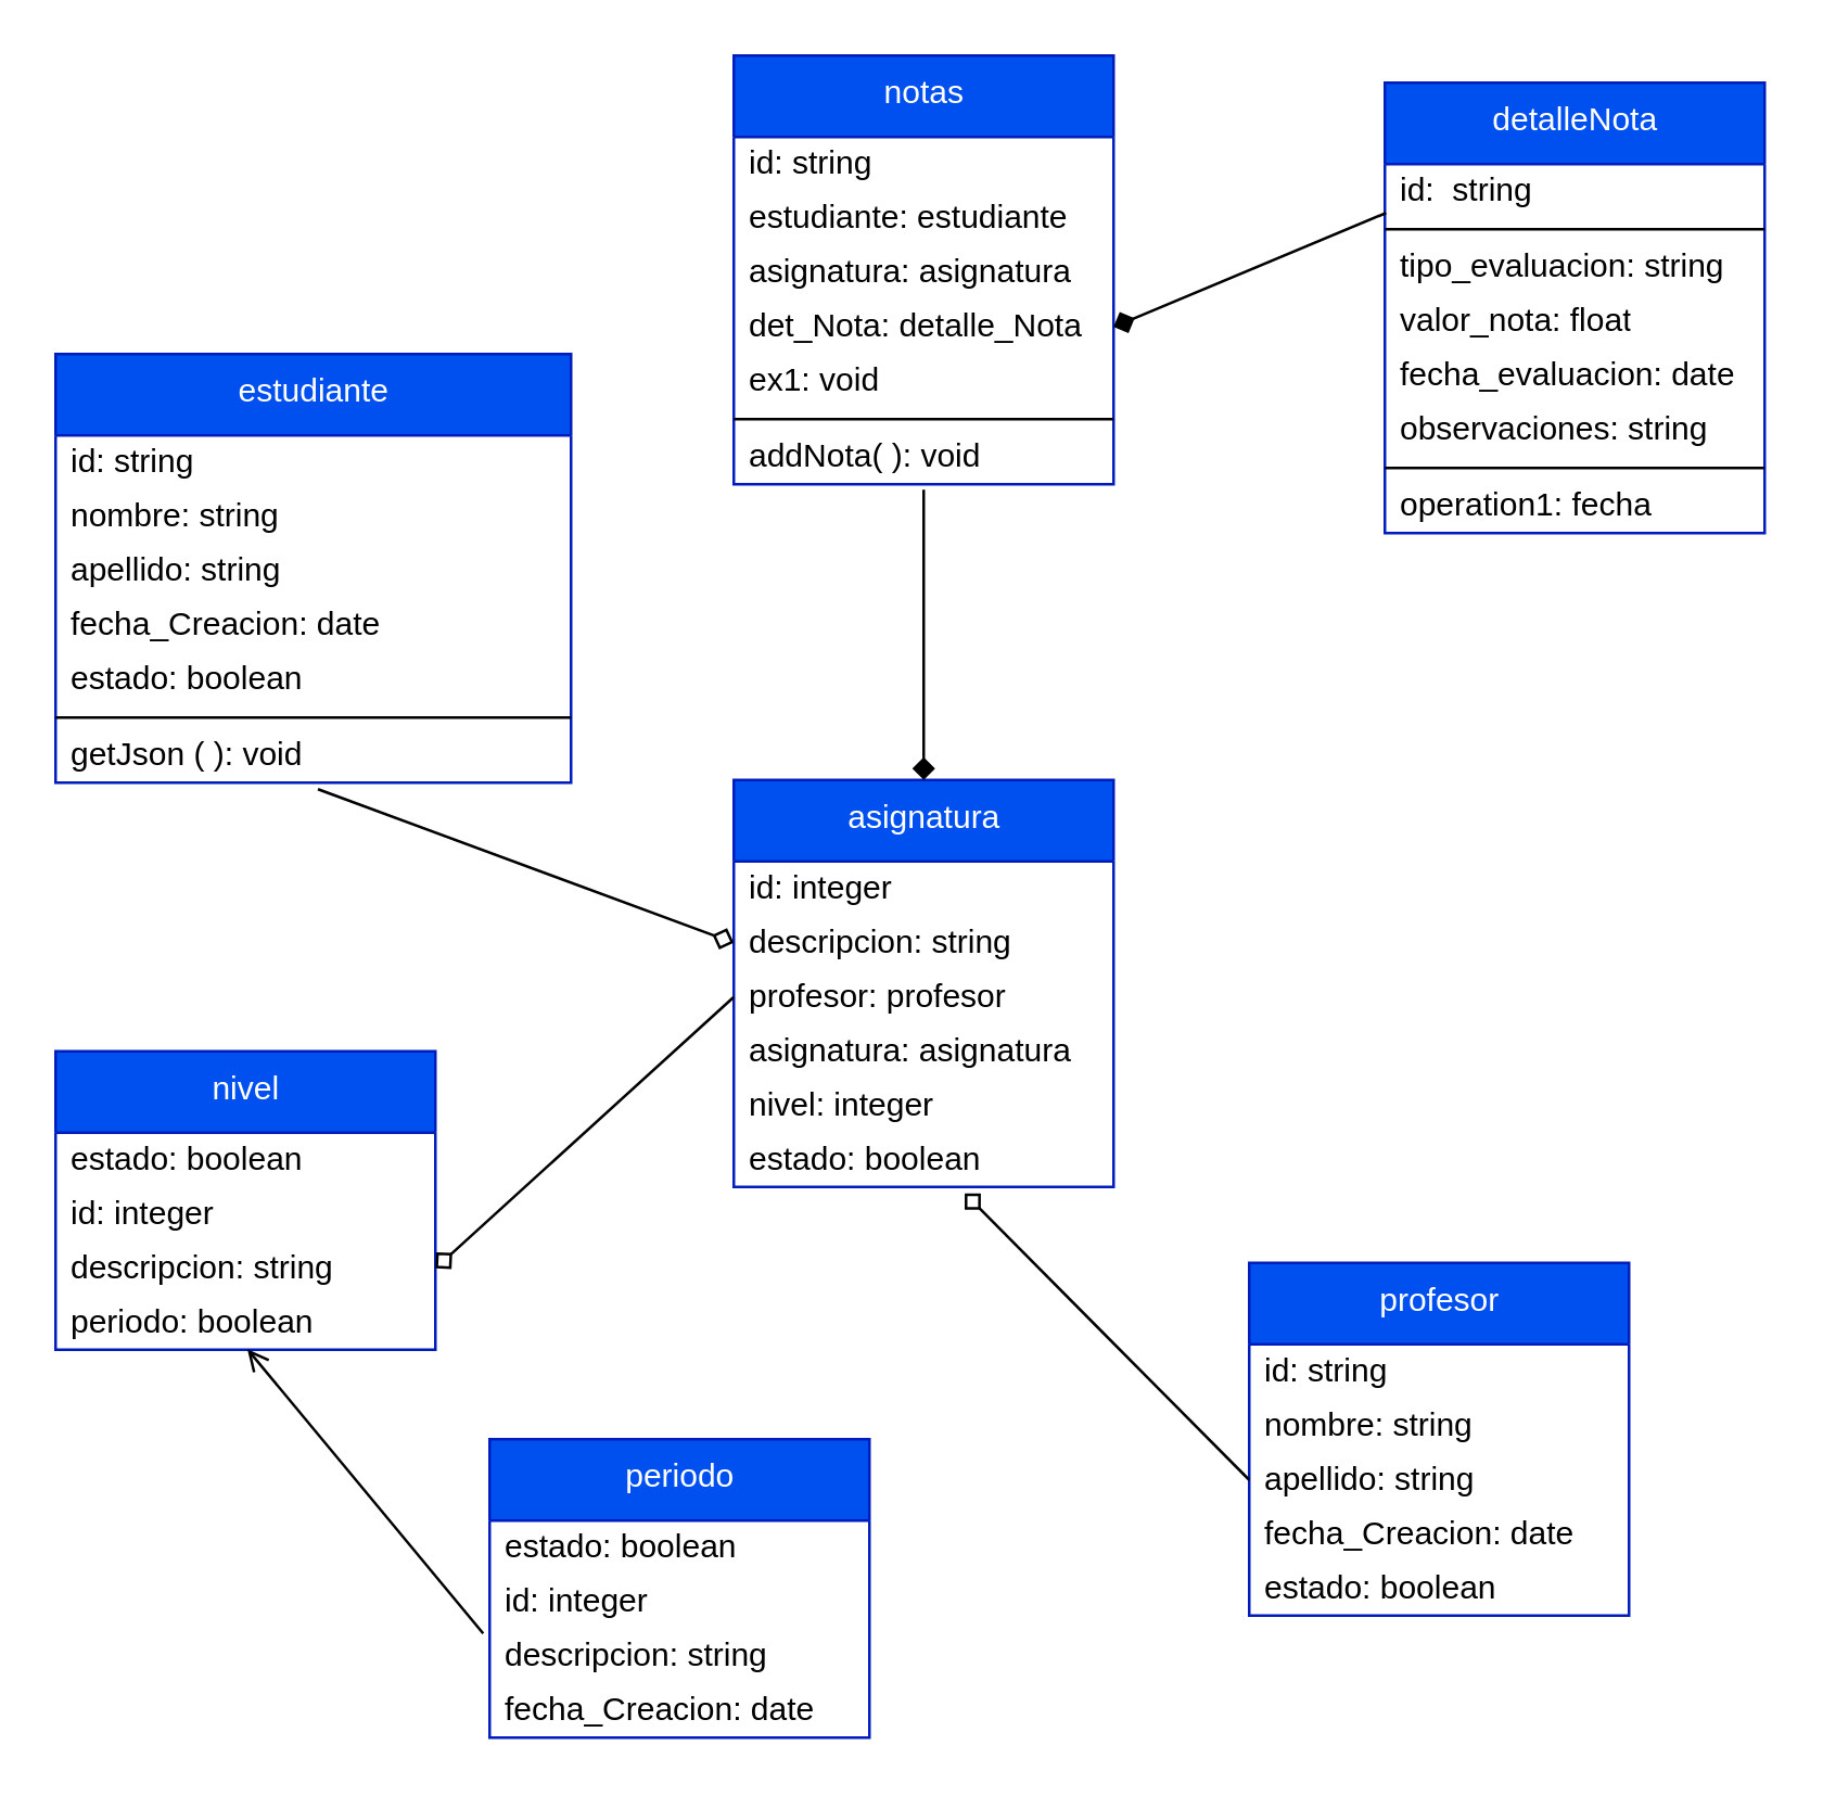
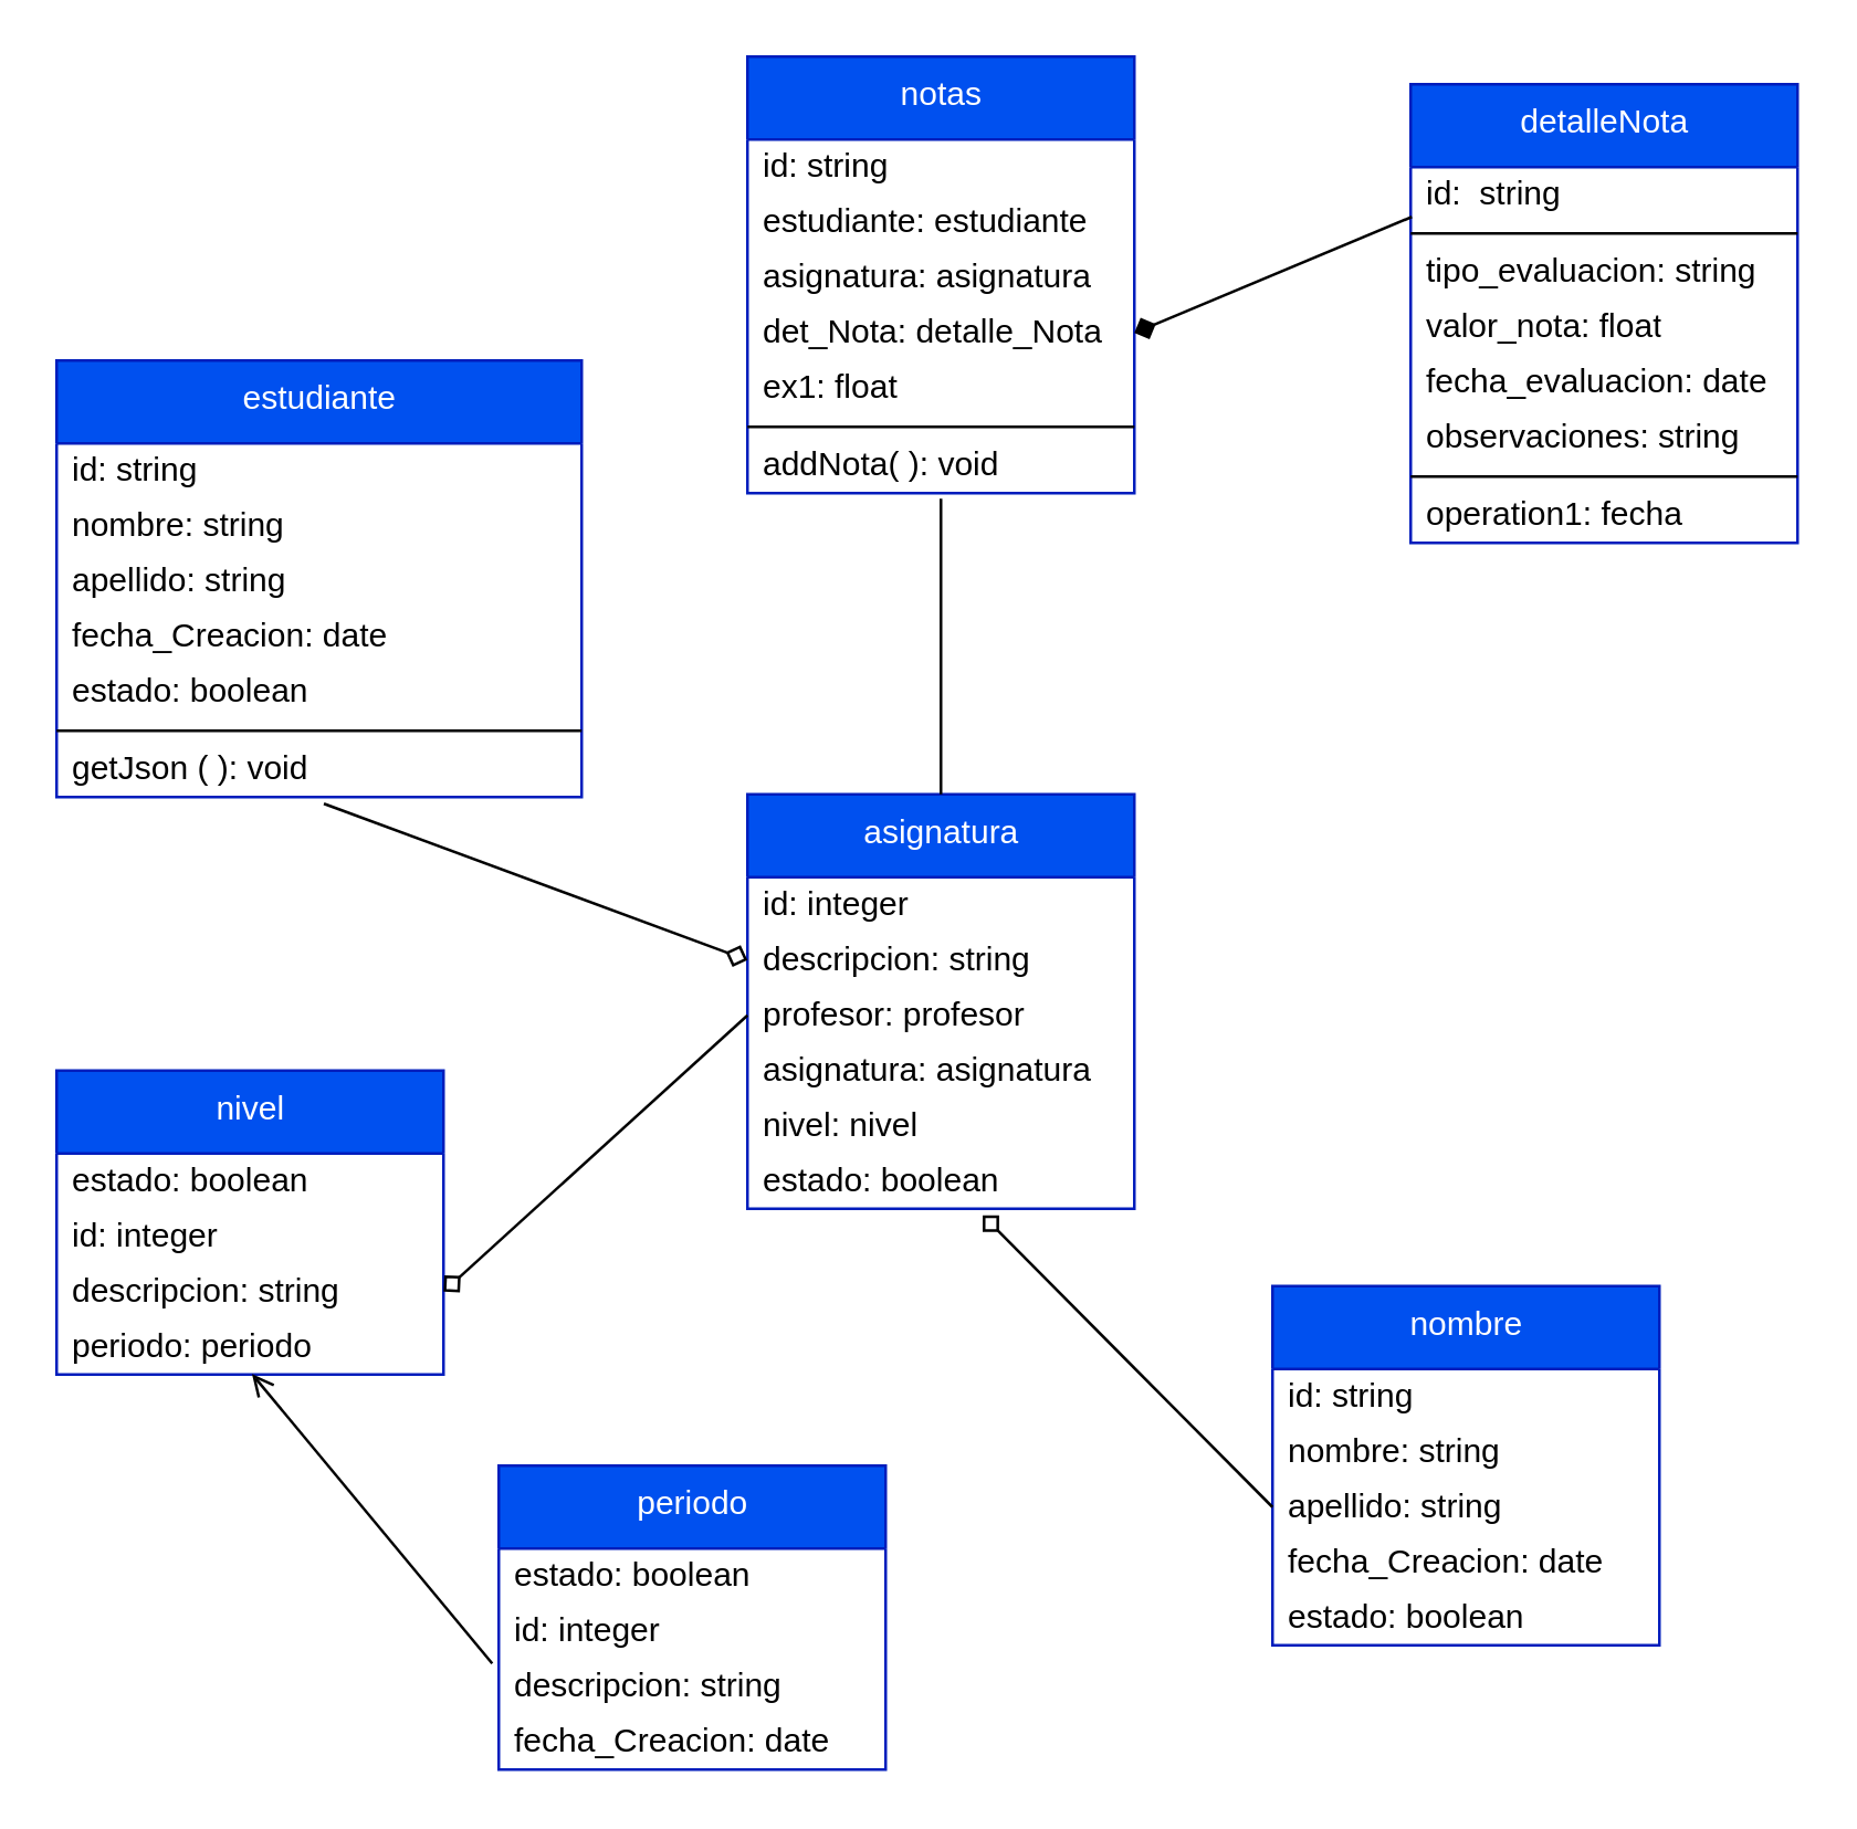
- <mxCell id="7" value="ex1: void" style="text;html=1;strokeColor=none;fillColor=none;align=left;verticalAlign=middle;spacingLeft=4;spacingRight=4;overflow=hidden;rotatable=0;points=[[0,0.5],[1,0.5]];portConstraint=eastwest;" parent="2" vertex="1"><mxGeometry y="110" width="140" height="20" as="geometry" /></mxCell>
+ <mxCell id="7" value="ex1: float" style="text;html=1;strokeColor=none;fillColor=none;align=left;verticalAlign=middle;spacingLeft=4;spacingRight=4;overflow=hidden;rotatable=0;points=[[0,0.5],[1,0.5]];portConstraint=eastwest;" parent="2" vertex="1"><mxGeometry y="110" width="140" height="20" as="geometry" /></mxCell>
- <mxCell id="52" style="edgeStyle=none;html=1;entryX=0.5;entryY=0;entryDx=0;entryDy=0;endArrow=diamond;endFill=1;exitX=0.5;exitY=1.1;exitDx=0;exitDy=0;exitPerimeter=0;" parent="1" source="9" target="16" edge="1"><mxGeometry relative="1" as="geometry"><mxPoint x="340" y="220" as="sourcePoint" /><mxPoint x="330" y="320" as="targetPoint" /></mxGeometry></mxCell>
+ <mxCell id="52" style="edgeStyle=none;html=1;entryX=0.5;entryY=0;entryDx=0;entryDy=0;endArrow=none;endFill=1;exitX=0.5;exitY=1.1;exitDx=0;exitDy=0;exitPerimeter=0;" parent="1" source="9" target="16" edge="1"><mxGeometry relative="1" as="geometry"><mxPoint x="340" y="220" as="sourcePoint" /><mxPoint x="330" y="320" as="targetPoint" /></mxGeometry></mxCell>
- <mxCell id="21" value="nivel: integer" style="text;html=1;align=left;verticalAlign=middle;spacingLeft=4;spacingRight=4;overflow=hidden;rotatable=0;points=[[0,0.5],[1,0.5]];portConstraint=eastwest;" parent="16" vertex="1"><mxGeometry y="110" width="140" height="20" as="geometry" /></mxCell>
+ <mxCell id="21" value="nivel: nivel" style="text;html=1;align=left;verticalAlign=middle;spacingLeft=4;spacingRight=4;overflow=hidden;rotatable=0;points=[[0,0.5],[1,0.5]];portConstraint=eastwest;" parent="16" vertex="1"><mxGeometry y="110" width="140" height="20" as="geometry" /></mxCell>
- <mxCell id="10" value="profesor" style="swimlane;fontStyle=0;align=center;verticalAlign=top;childLayout=stackLayout;horizontal=1;startSize=30;horizontalStack=0;resizeParent=1;resizeParentMax=0;resizeLast=0;collapsible=0;marginBottom=0;html=1;fillColor=#0050ef;fontColor=#ffffff;strokeColor=#001DBC;" parent="1" vertex="1"><mxGeometry x="460" y="465" width="140" height="130" as="geometry" /></mxCell>
+ <mxCell id="10" value="nombre" style="swimlane;fontStyle=0;align=center;verticalAlign=top;childLayout=stackLayout;horizontal=1;startSize=30;horizontalStack=0;resizeParent=1;resizeParentMax=0;resizeLast=0;collapsible=0;marginBottom=0;html=1;fillColor=#0050ef;fontColor=#ffffff;strokeColor=#001DBC;" parent="1" vertex="1"><mxGeometry x="460" y="465" width="140" height="130" as="geometry" /></mxCell>
- <mxCell id="40" value="periodo: boolean" style="text;html=1;strokeColor=none;fillColor=none;align=left;verticalAlign=middle;spacingLeft=4;spacingRight=4;overflow=hidden;rotatable=0;points=[[0,0.5],[1,0.5]];portConstraint=eastwest;" parent="36" vertex="1"><mxGeometry y="90" width="140" height="20" as="geometry" /></mxCell>
+ <mxCell id="40" value="periodo: periodo" style="text;html=1;strokeColor=none;fillColor=none;align=left;verticalAlign=middle;spacingLeft=4;spacingRight=4;overflow=hidden;rotatable=0;points=[[0,0.5],[1,0.5]];portConstraint=eastwest;" parent="36" vertex="1"><mxGeometry y="90" width="140" height="20" as="geometry" /></mxCell>
